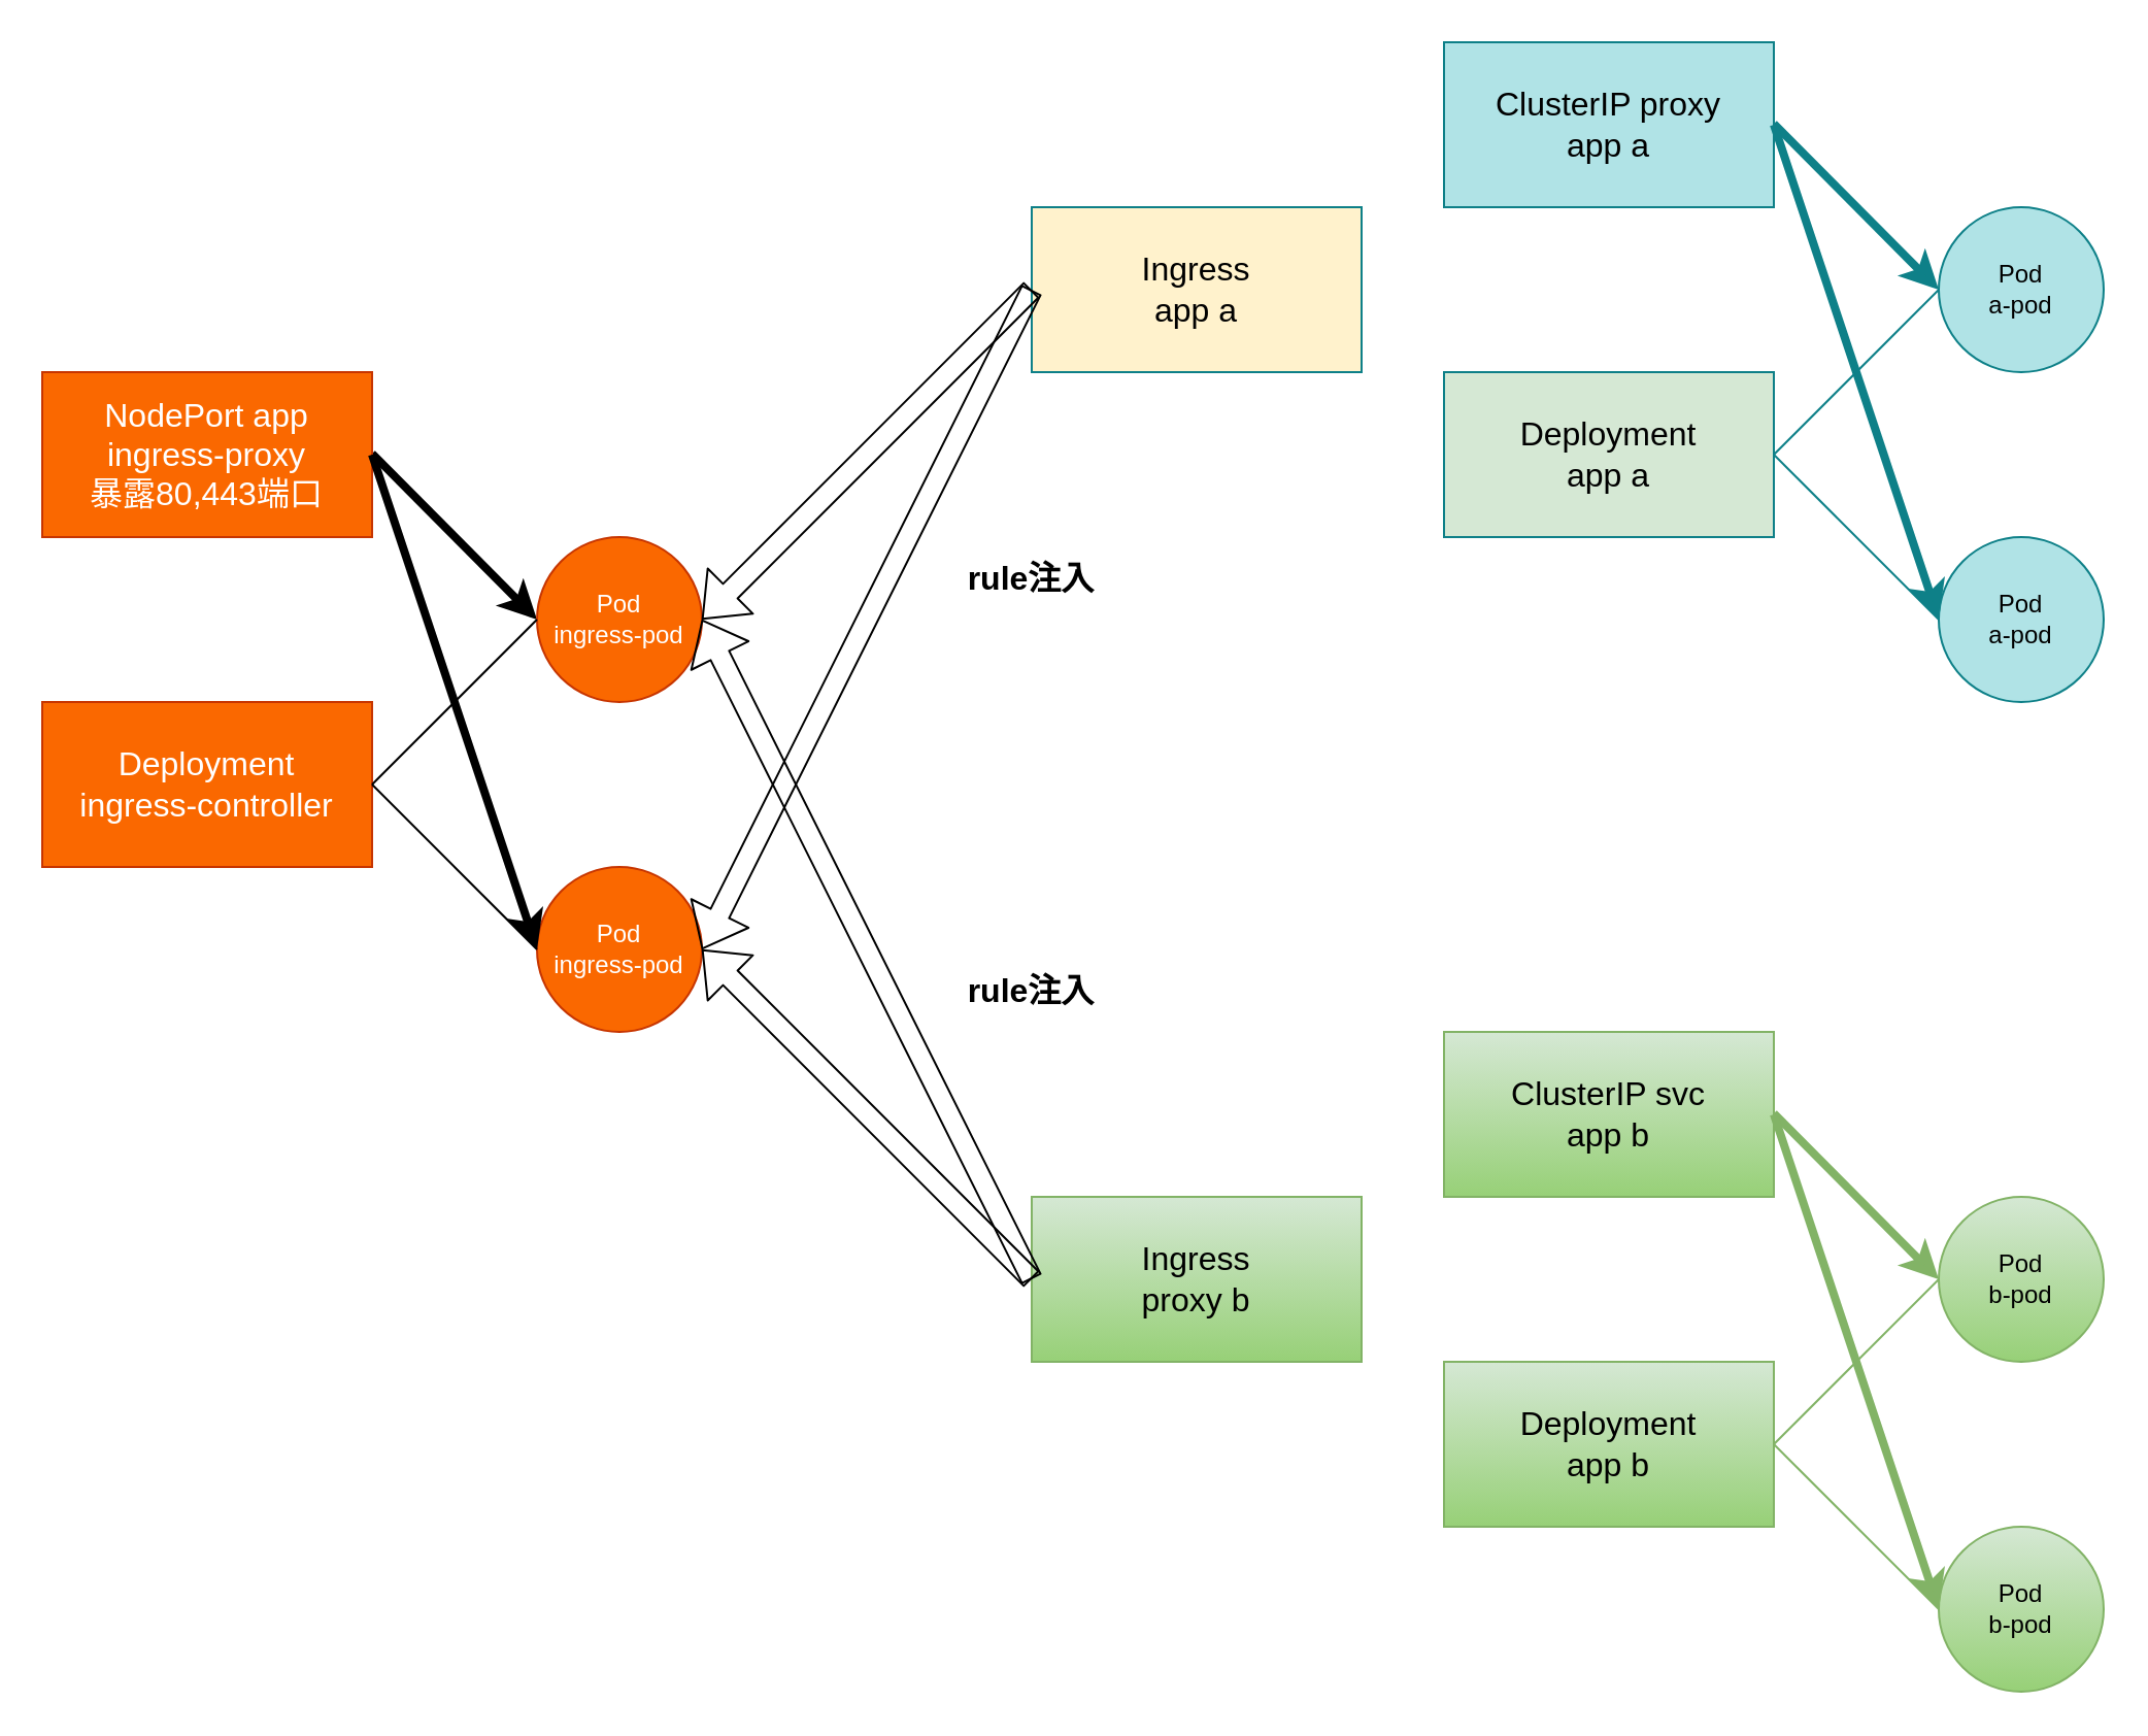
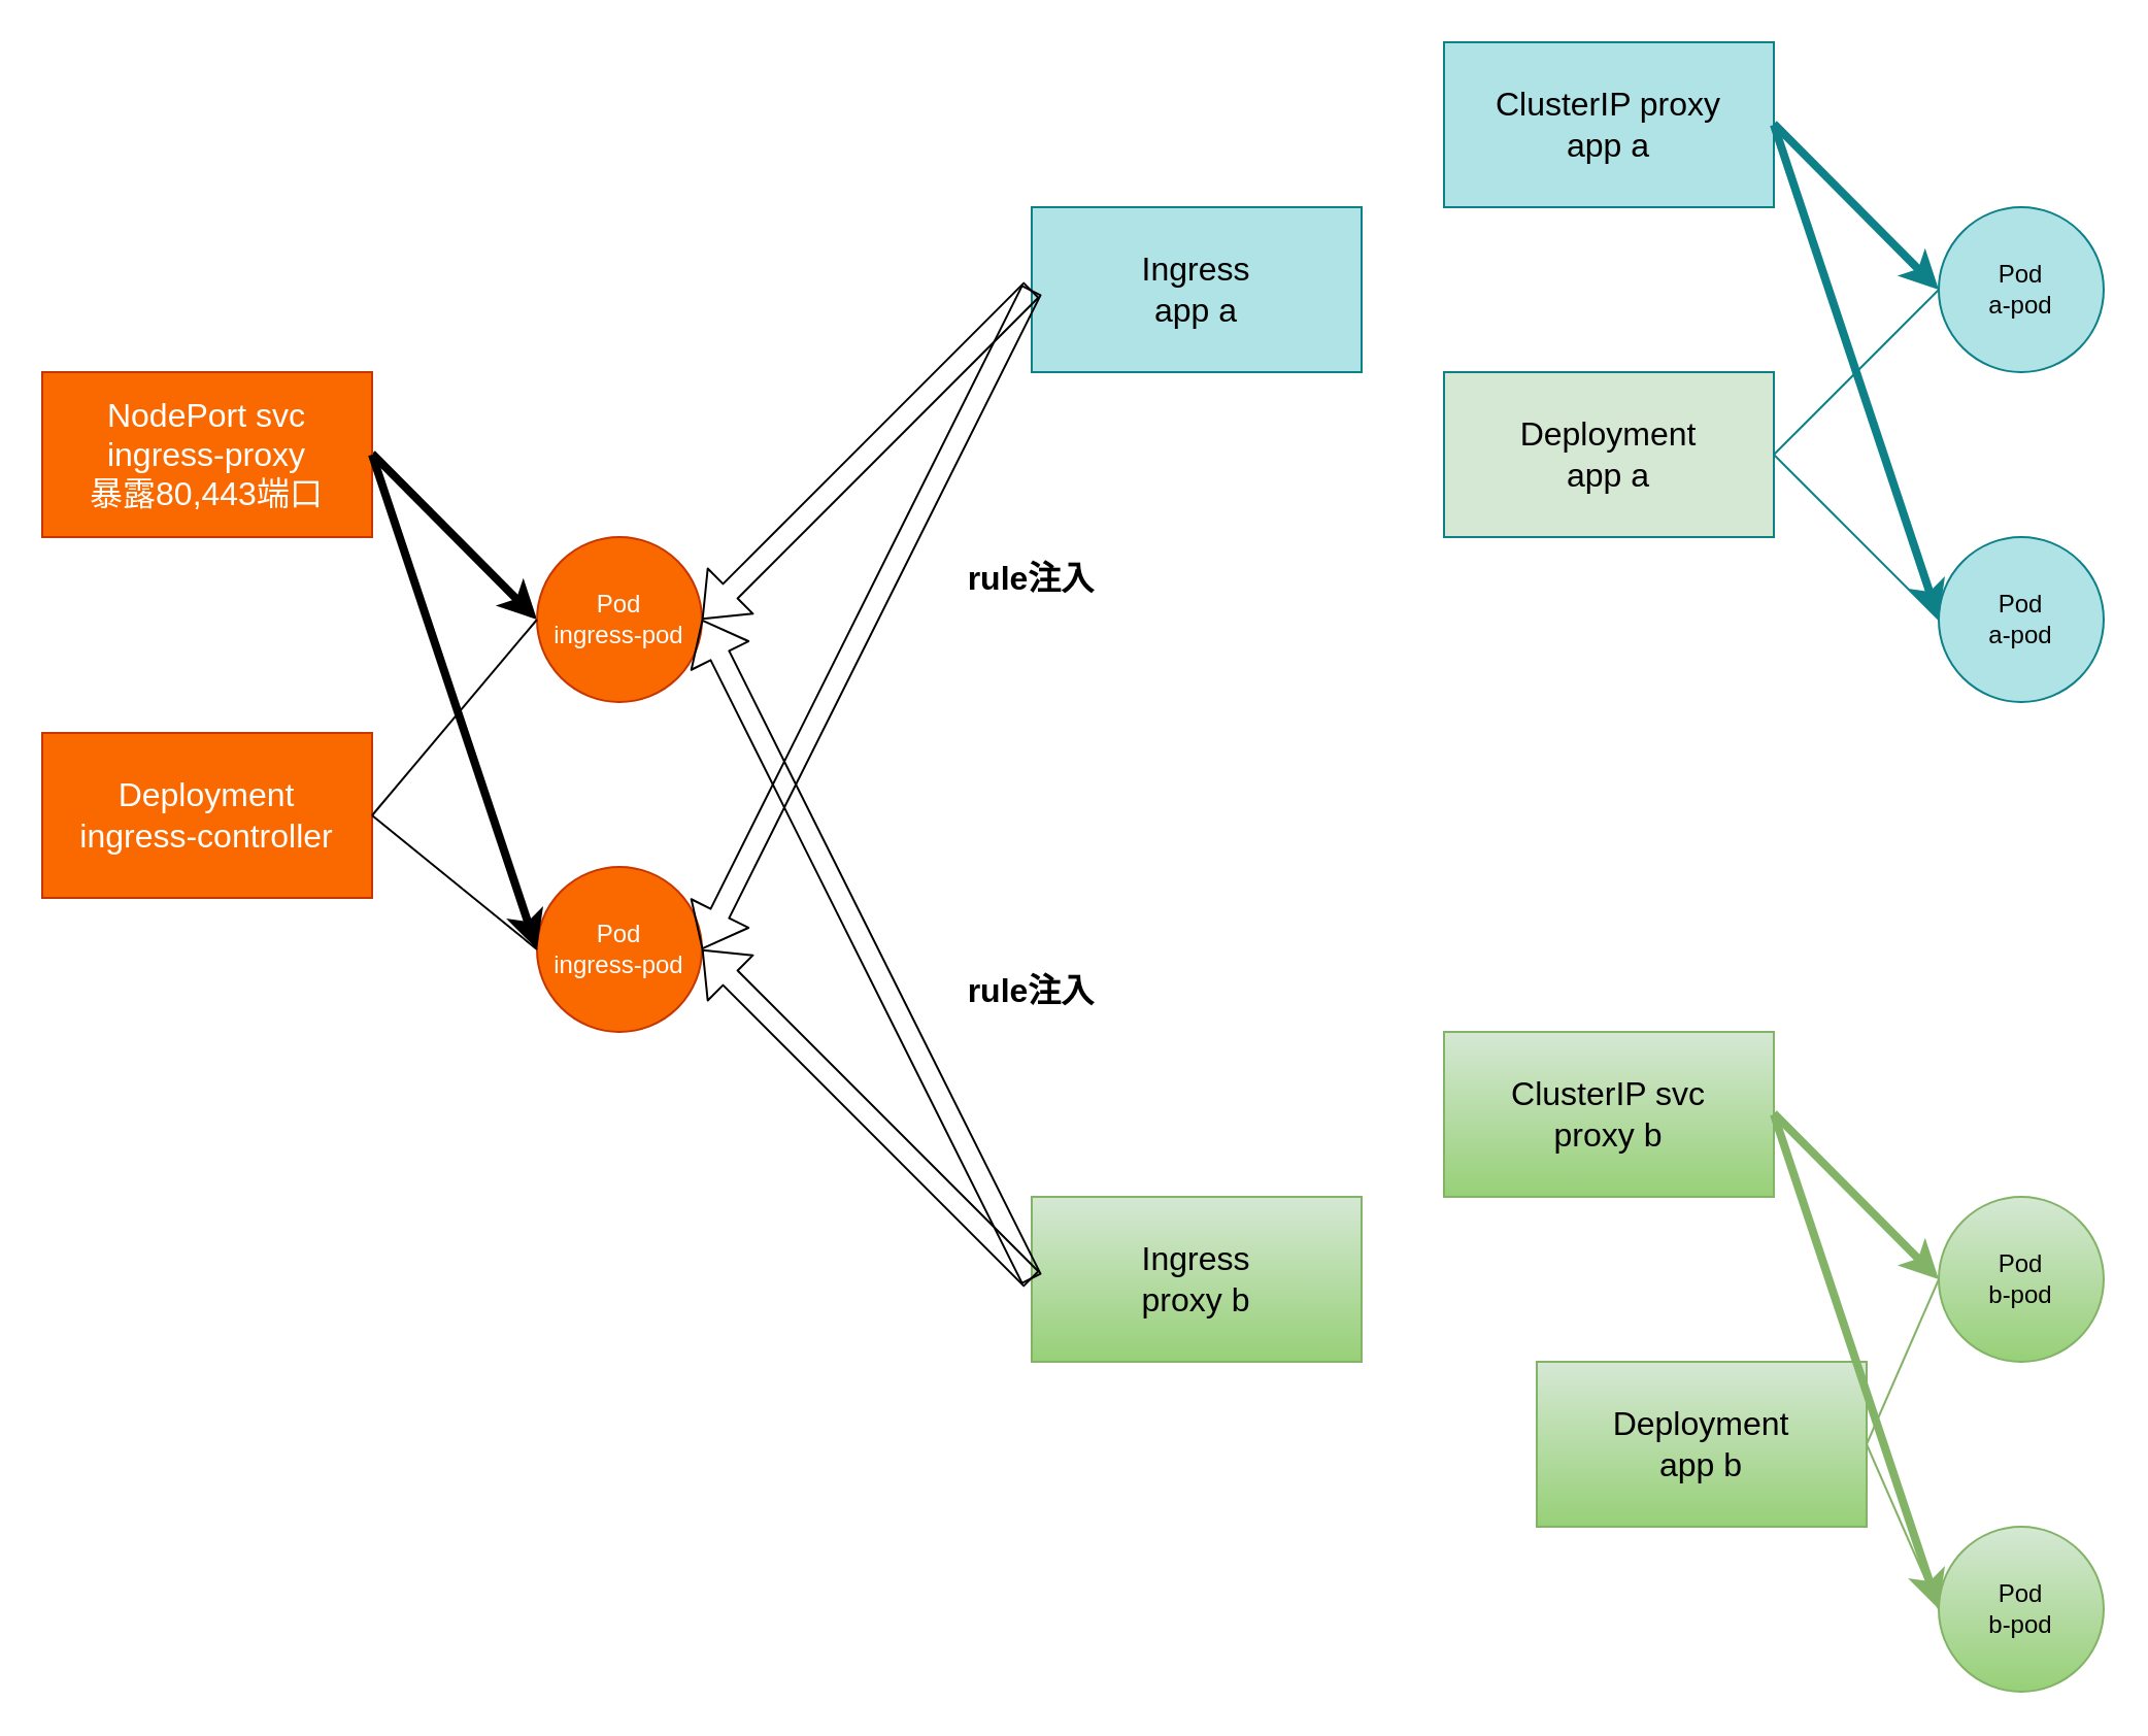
- <mxCell id="26" value="Ingress&lt;br&gt;app a" style="rounded=0;whiteSpace=wrap;html=1;fontSize=16;fillColor=#fff2cc;strokeColor=#0e8088;" vertex="1" parent="1"><mxGeometry x="500" y="100" width="160" height="80" as="geometry" /></mxCell>
+ <mxCell id="26" value="Ingress&lt;br&gt;app a" style="rounded=0;whiteSpace=wrap;html=1;fontSize=16;fillColor=#b0e3e6;strokeColor=#0e8088;" vertex="1" parent="1"><mxGeometry x="500" y="100" width="160" height="80" as="geometry" /></mxCell>
- <mxCell id="8" value="NodePort app&lt;br&gt;ingress-proxy&lt;br&gt;暴露80,443端口" style="rounded=0;whiteSpace=wrap;html=1;fontSize=16;fillColor=#fa6800;strokeColor=#C73500;fontColor=#ffffff;" vertex="1" parent="1"><mxGeometry x="20" y="180" width="160" height="80" as="geometry" /></mxCell>
+ <mxCell id="8" value="NodePort svc&lt;br&gt;ingress-proxy&lt;br&gt;暴露80,443端口" style="rounded=0;whiteSpace=wrap;html=1;fontSize=16;fillColor=#fa6800;strokeColor=#C73500;fontColor=#ffffff;" vertex="1" parent="1"><mxGeometry x="20" y="180" width="160" height="80" as="geometry" /></mxCell>
- <mxCell id="2" value="Deployment&lt;br&gt;ingress-controller" style="rounded=0;whiteSpace=wrap;html=1;fontSize=16;fillColor=#fa6800;strokeColor=#C73500;fontColor=#ffffff;" vertex="1" parent="1"><mxGeometry x="20" y="340" width="160" height="80" as="geometry" /></mxCell>
+ <mxCell id="2" value="Deployment&lt;br&gt;ingress-controller" style="rounded=0;whiteSpace=wrap;html=1;fontSize=16;fillColor=#fa6800;strokeColor=#C73500;fontColor=#ffffff;" vertex="1" parent="1"><mxGeometry x="20" y="355" width="160" height="80" as="geometry" /></mxCell>
- <mxCell id="24" value="ClusterIP svc&lt;br&gt;app b" style="rounded=0;whiteSpace=wrap;html=1;fontSize=16;fillColor=#d5e8d4;strokeColor=#82b366;gradientColor=#97d077;" vertex="1" parent="1"><mxGeometry x="700" y="500" width="160" height="80" as="geometry" /></mxCell>
+ <mxCell id="24" value="ClusterIP svc&lt;br&gt;proxy b" style="rounded=0;whiteSpace=wrap;html=1;fontSize=16;fillColor=#d5e8d4;strokeColor=#82b366;gradientColor=#97d077;" vertex="1" parent="1"><mxGeometry x="700" y="500" width="160" height="80" as="geometry" /></mxCell>
- <mxCell id="18" value="Deployment&lt;br&gt;app b" style="rounded=0;whiteSpace=wrap;html=1;fontSize=16;fillColor=#d5e8d4;strokeColor=#82b366;gradientColor=#97d077;" vertex="1" parent="1"><mxGeometry x="700" y="660" width="160" height="80" as="geometry" /></mxCell>
+ <mxCell id="18" value="Deployment&lt;br&gt;app b" style="rounded=0;whiteSpace=wrap;html=1;fontSize=16;fillColor=#d5e8d4;strokeColor=#82b366;gradientColor=#97d077;" vertex="1" parent="1"><mxGeometry x="745" y="660" width="160" height="80" as="geometry" /></mxCell>
